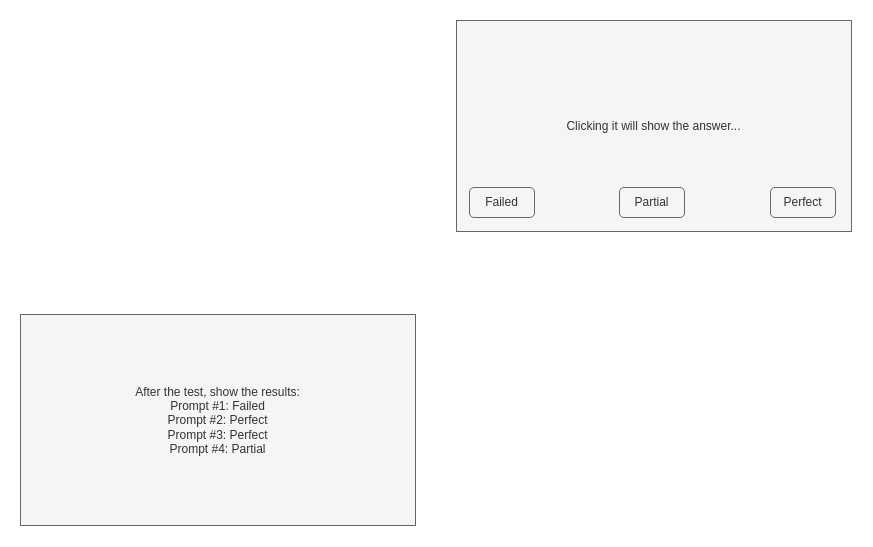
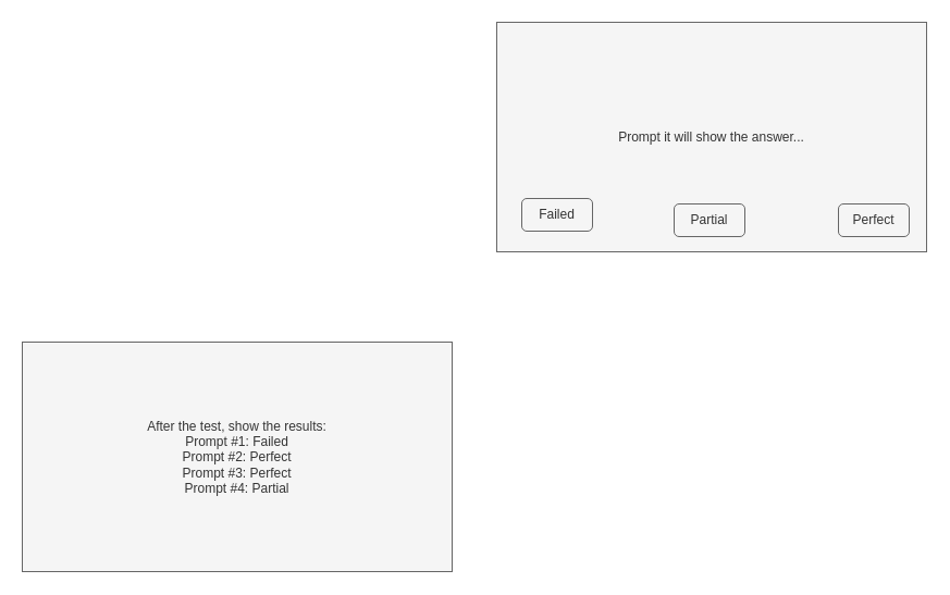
- <mxCell id="2" value="Clicking it will show the answer..." style="rounded=0;whiteSpace=wrap;html=1;fillColor=#f5f5f5;fontColor=#333333;strokeColor=#666666;" vertex="1" parent="1"><mxGeometry x="456" y="20" width="395" height="211" as="geometry" /></mxCell>
+ <mxCell id="2" value="Prompt it will show the answer..." style="rounded=0;whiteSpace=wrap;html=1;fillColor=#f5f5f5;fontColor=#333333;strokeColor=#666666;" vertex="1" parent="1"><mxGeometry x="456" y="20" width="395" height="211" as="geometry" /></mxCell>
- <mxCell id="5" value="Failed" style="rounded=1;whiteSpace=wrap;html=1;fillColor=#f5f5f5;fontColor=#333333;strokeColor=#666666;" vertex="1" parent="1"><mxGeometry x="469" y="187" width="65" height="30" as="geometry" /></mxCell>
+ <mxCell id="5" value="Failed" style="rounded=1;whiteSpace=wrap;html=1;fillColor=#f5f5f5;fontColor=#333333;strokeColor=#666666;" vertex="1" parent="1"><mxGeometry x="479" y="182" width="65" height="30" as="geometry" /></mxCell>
